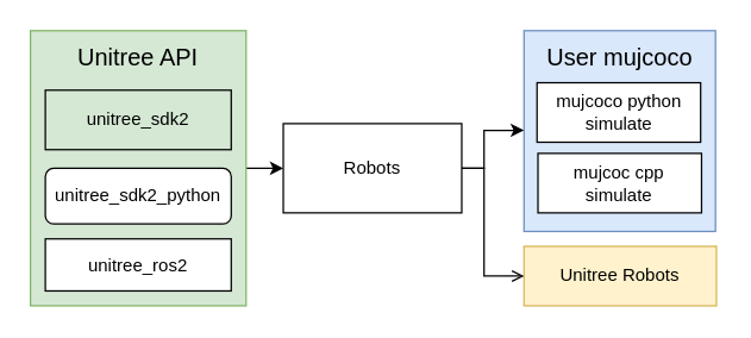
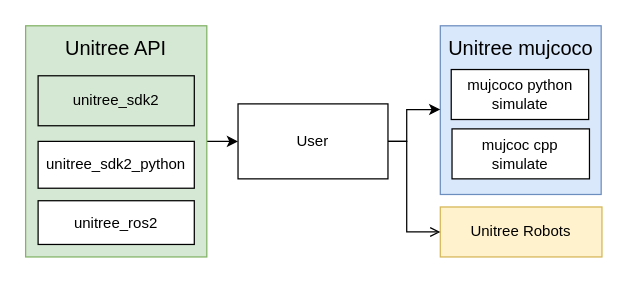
- <mxCell id="15" value="&lt;font style=&quot;font-size: 16px;&quot;&gt;User mujcoco&lt;/font&gt;" style="text;html=1;strokeColor=none;fillColor=none;align=center;verticalAlign=middle;whiteSpace=wrap;rounded=0;" parent="1" vertex="1"><mxGeometry x="350" y="20" width="132.5" height="35" as="geometry" /></mxCell>
+ <mxCell id="15" value="&lt;font style=&quot;font-size: 16px;&quot;&gt;Unitree mujcoco&lt;/font&gt;" style="text;html=1;strokeColor=none;fillColor=none;align=center;verticalAlign=middle;whiteSpace=wrap;rounded=0;" parent="1" vertex="1"><mxGeometry x="350" y="20" width="132.5" height="35" as="geometry" /></mxCell>
- <mxCell id="13" value="Robots" style="rounded=0;whiteSpace=wrap;html=1;" parent="1" vertex="1"><mxGeometry x="190" y="82.5" width="120" height="60" as="geometry" /></mxCell>
+ <mxCell id="13" value="User" style="rounded=0;whiteSpace=wrap;html=1;" parent="1" vertex="1"><mxGeometry x="190" y="82.5" width="120" height="60" as="geometry" /></mxCell>
- <mxCell id="6" value="unitree_sdk2_python" style="whiteSpace=wrap;html=1;rounded=1;" parent="1" vertex="1"><mxGeometry x="30" y="112.5" width="125" height="37.5" as="geometry" /></mxCell>
+ <mxCell id="6" value="unitree_sdk2_python" style="rounded=0;whiteSpace=wrap;html=1;" parent="1" vertex="1"><mxGeometry x="30" y="112.5" width="125" height="37.5" as="geometry" /></mxCell>
